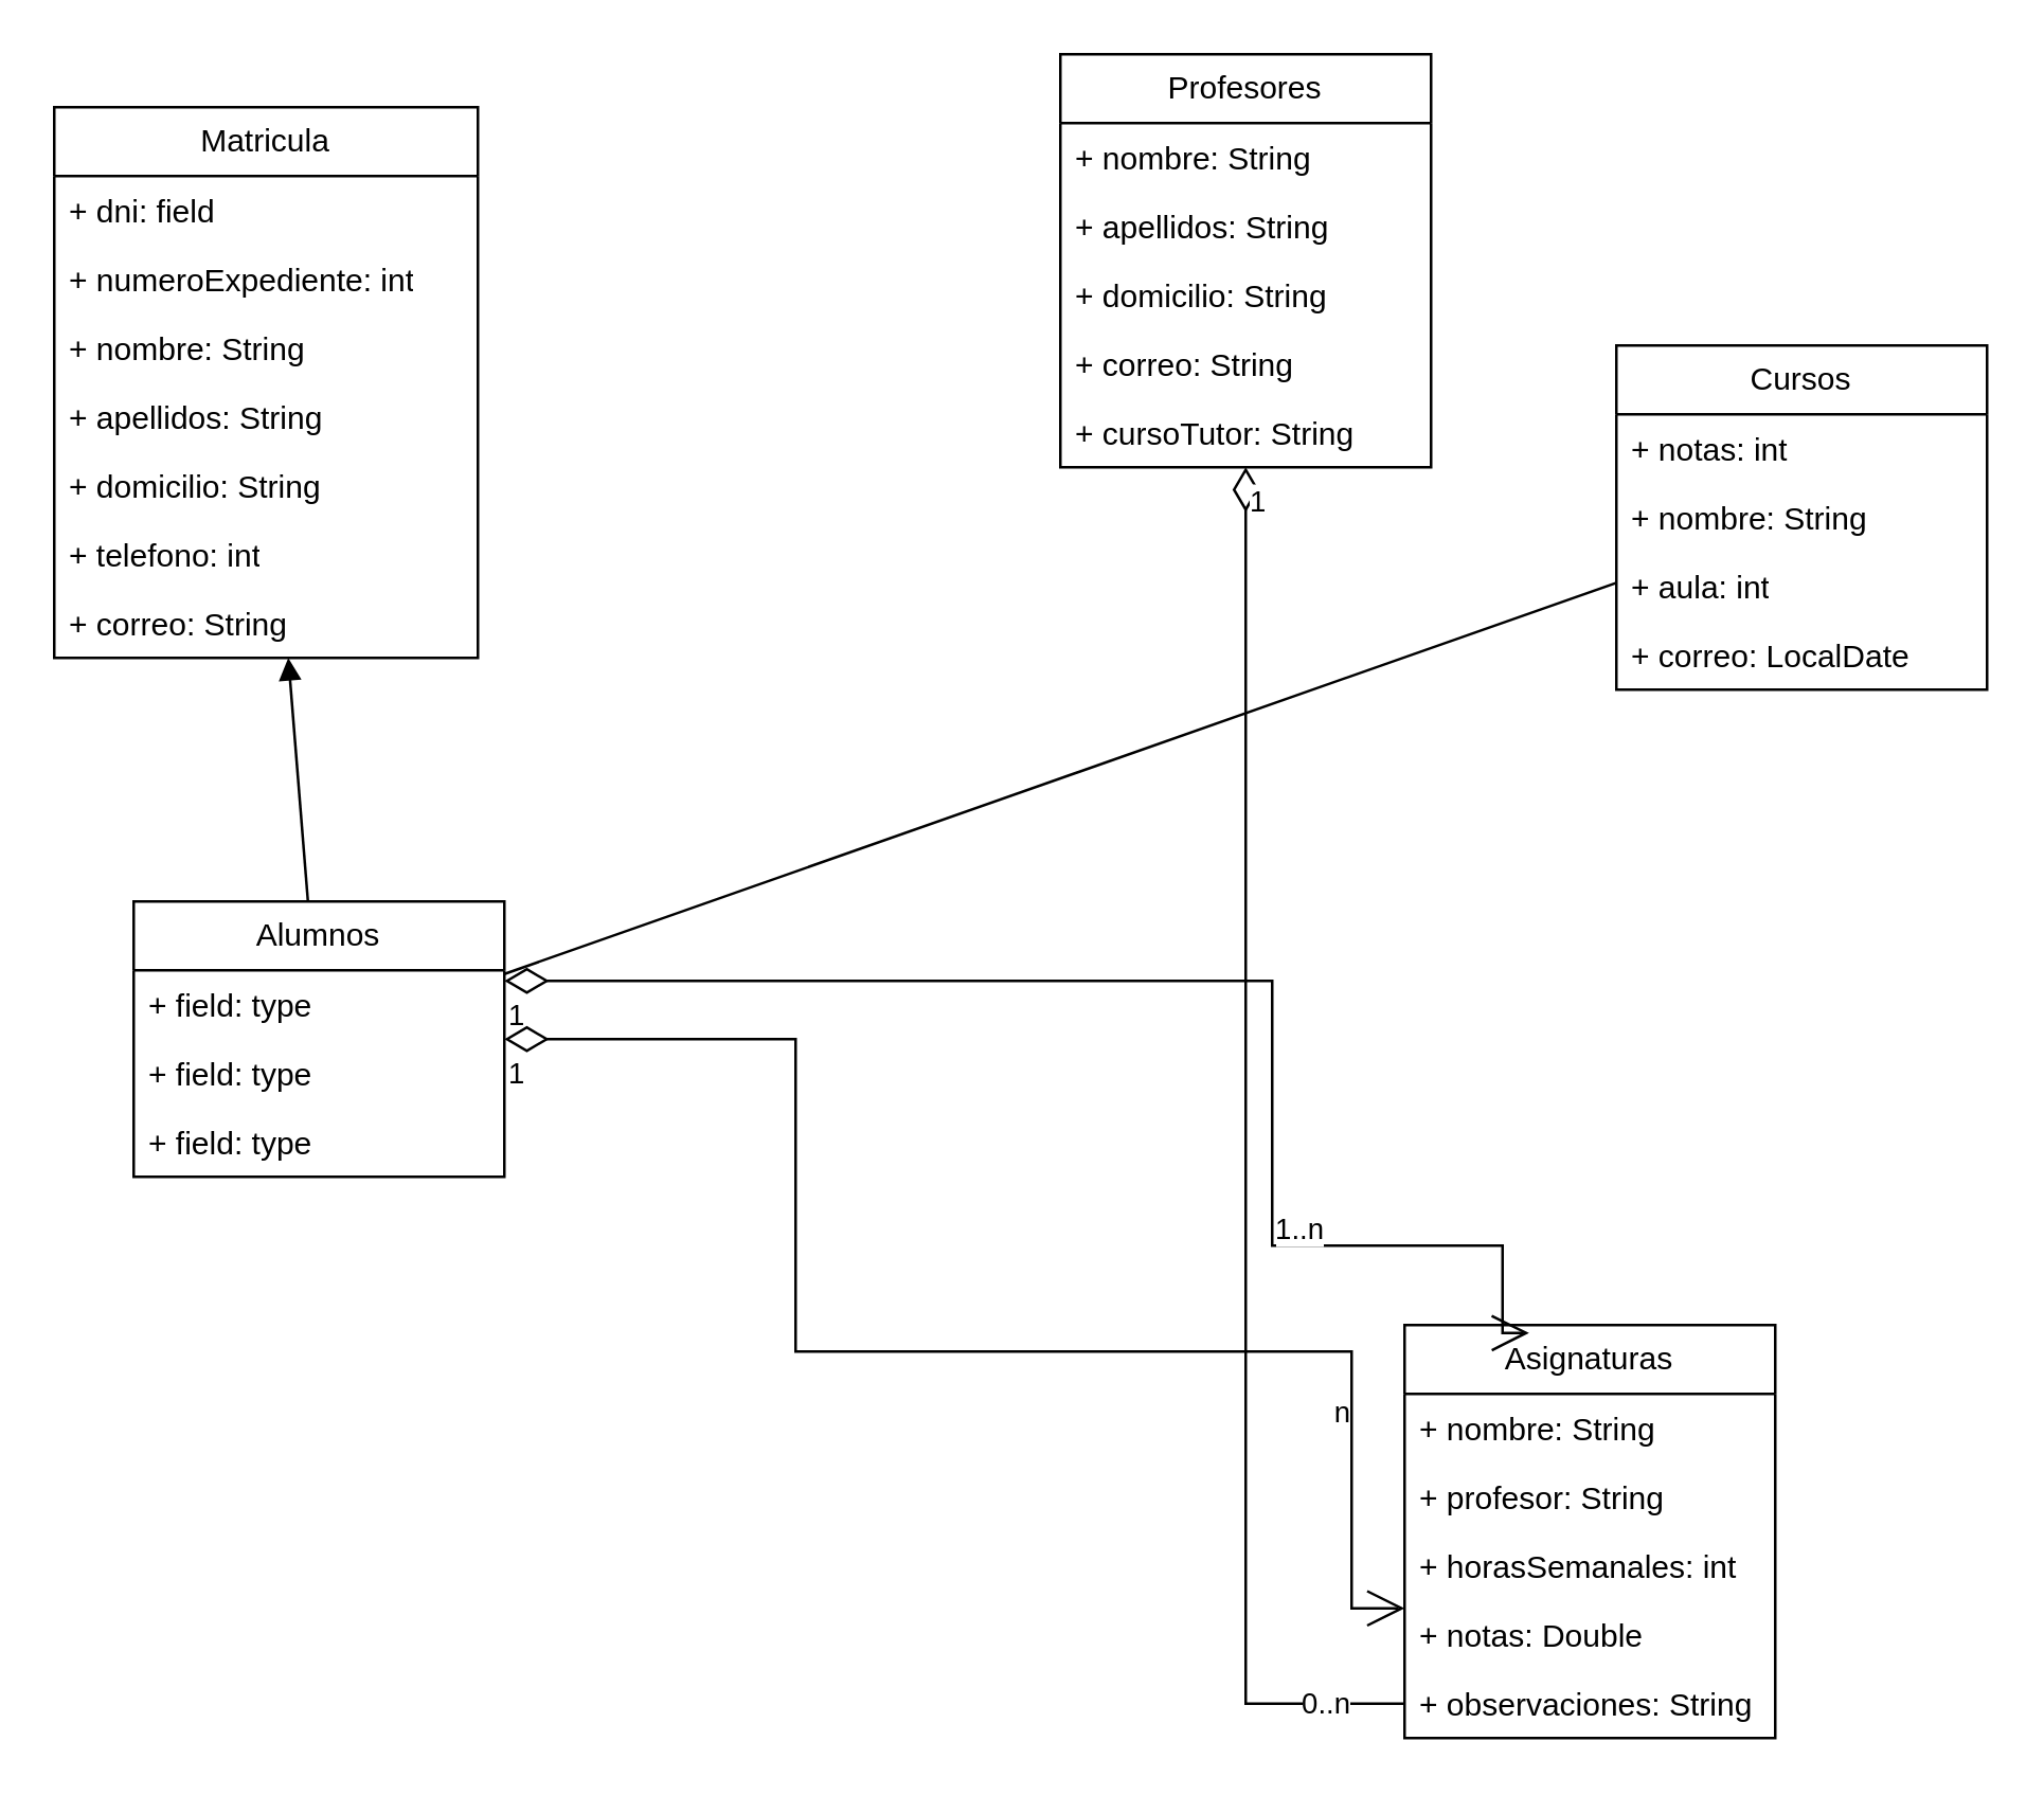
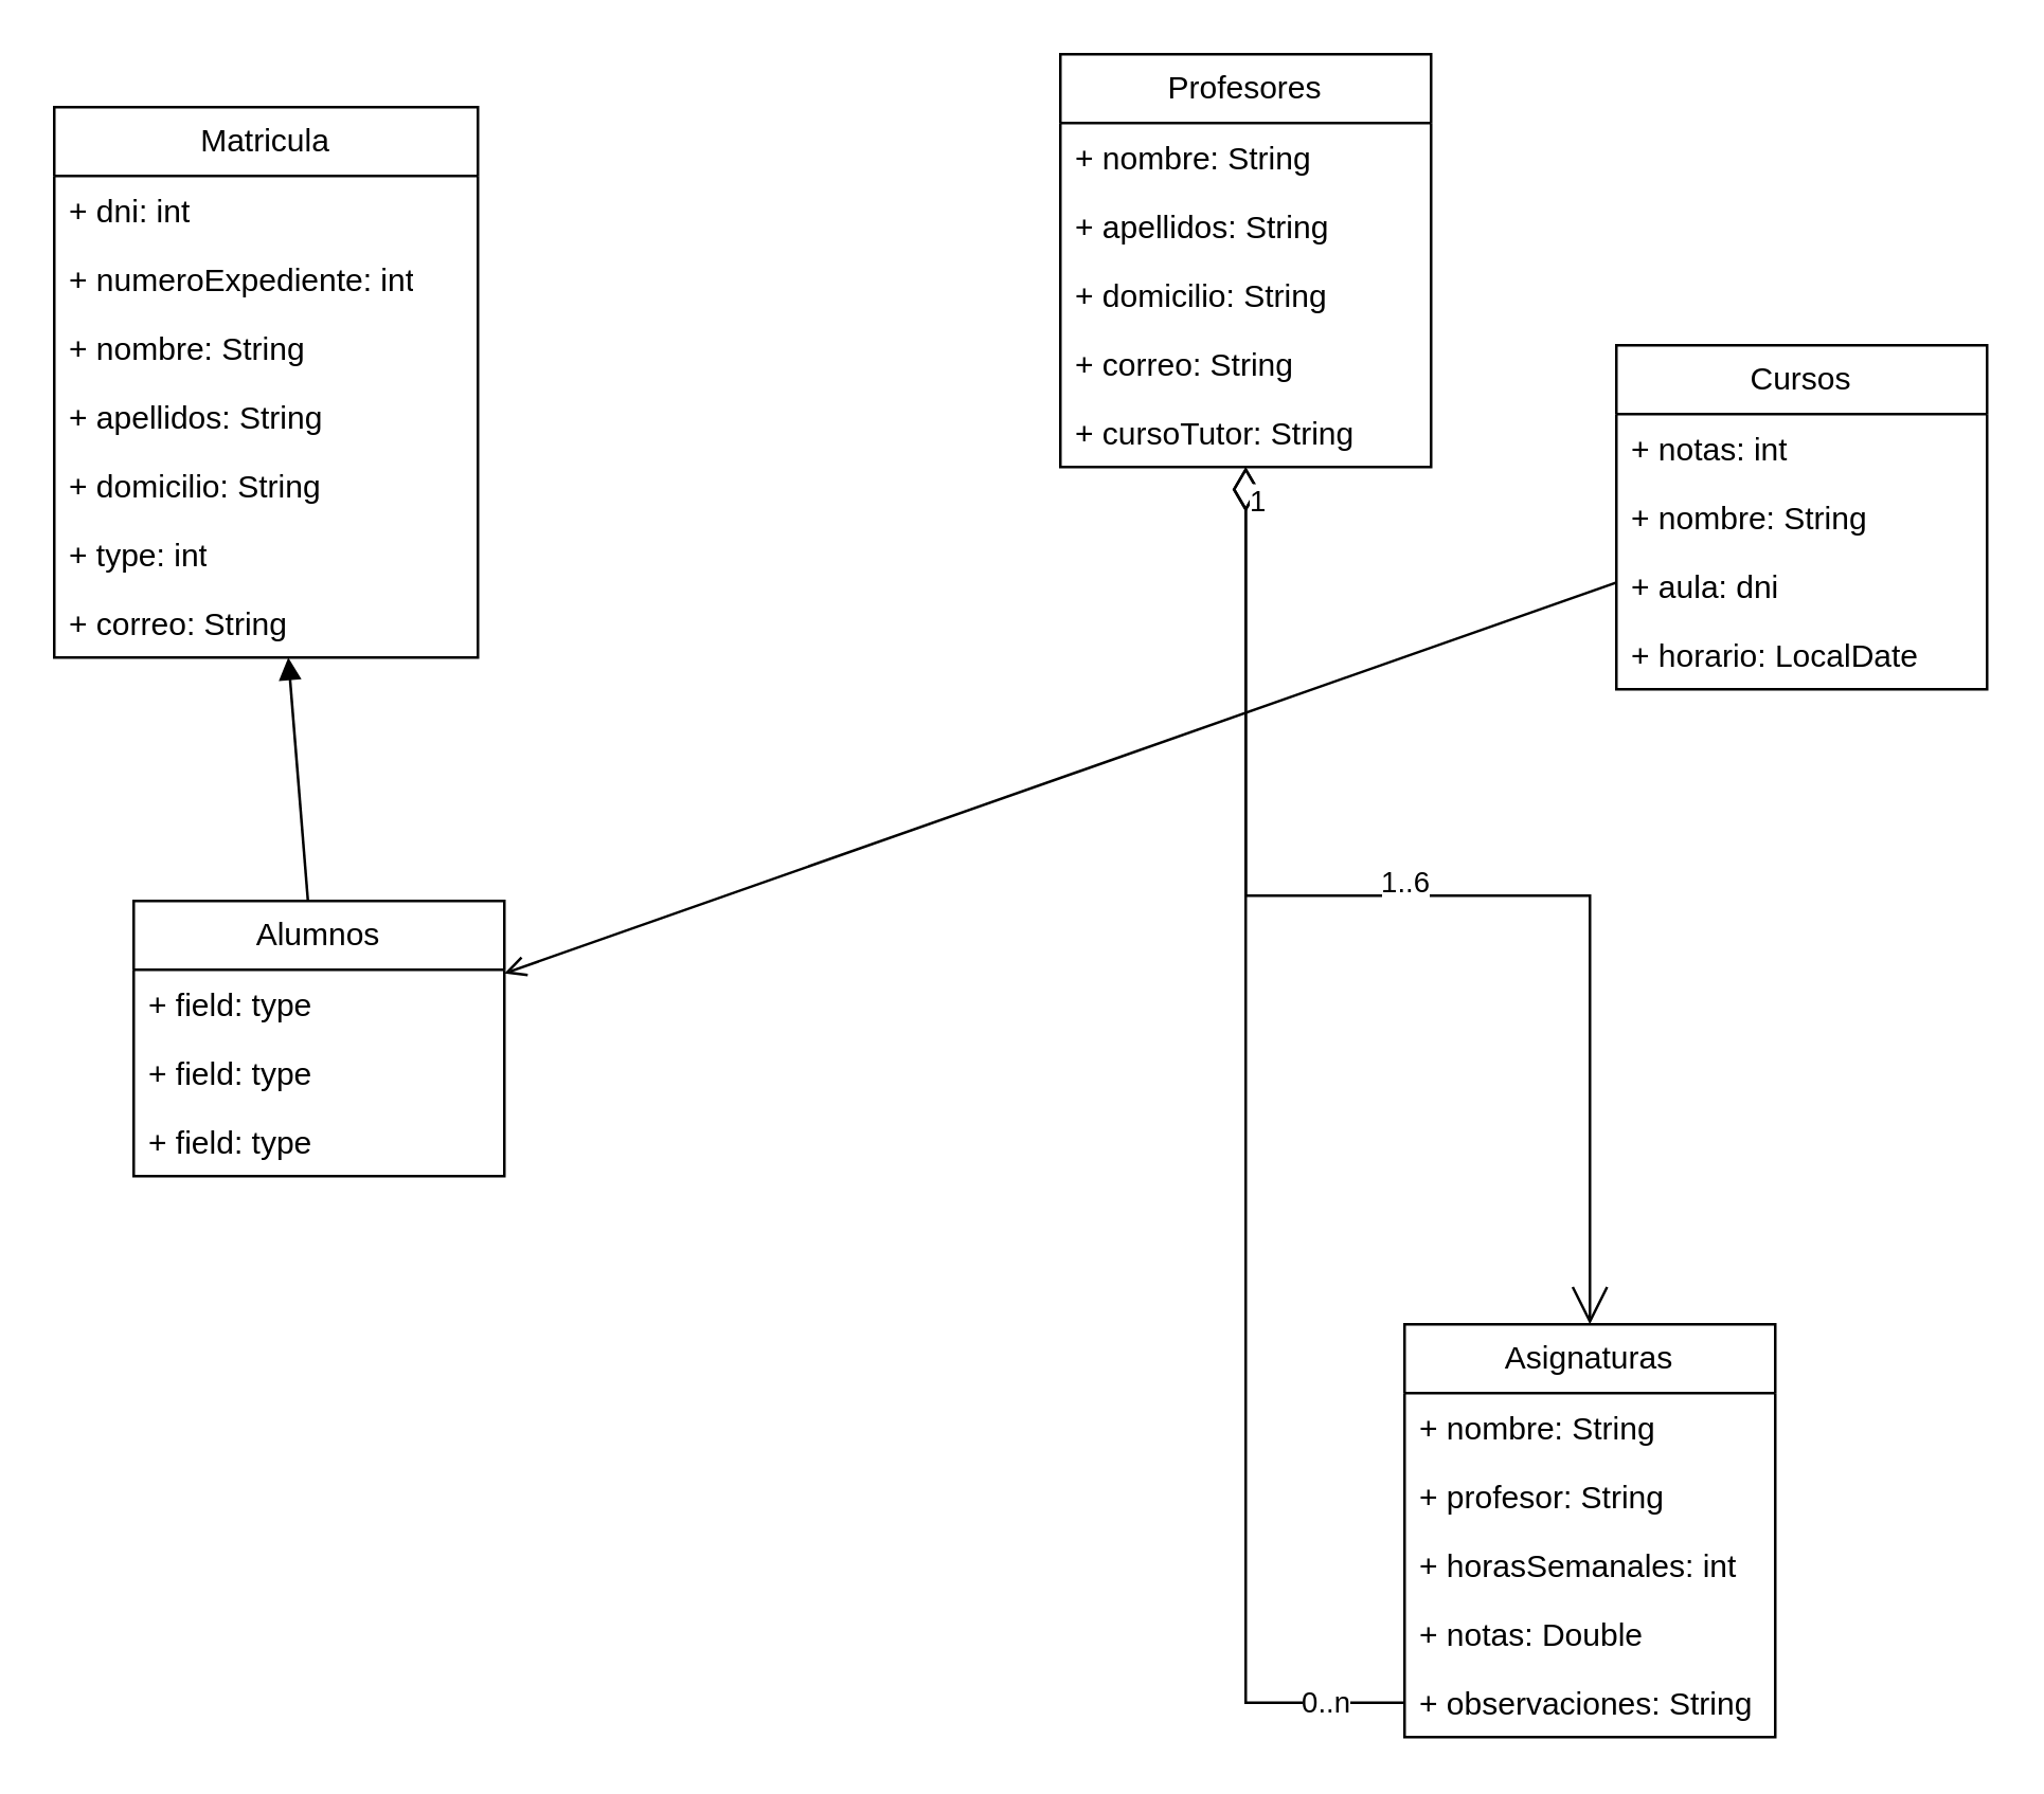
- <mxCell id="12" value="+ dni: field" style="text;strokeColor=none;fillColor=none;align=left;verticalAlign=top;spacingLeft=4;spacingRight=4;overflow=hidden;rotatable=0;points=[[0,0.5],[1,0.5]];portConstraint=eastwest;whiteSpace=wrap;html=1;" vertex="1" parent="11"><mxGeometry y="26" width="160" height="26" as="geometry" /></mxCell>
+ <mxCell id="12" value="+ dni: int" style="text;strokeColor=none;fillColor=none;align=left;verticalAlign=top;spacingLeft=4;spacingRight=4;overflow=hidden;rotatable=0;points=[[0,0.5],[1,0.5]];portConstraint=eastwest;whiteSpace=wrap;html=1;" vertex="1" parent="11"><mxGeometry y="26" width="160" height="26" as="geometry" /></mxCell>
- <mxCell id="17" value="+ telefono: int" style="text;strokeColor=none;fillColor=none;align=left;verticalAlign=top;spacingLeft=4;spacingRight=4;overflow=hidden;rotatable=0;points=[[0,0.5],[1,0.5]];portConstraint=eastwest;whiteSpace=wrap;html=1;" vertex="1" parent="11"><mxGeometry y="156" width="160" height="26" as="geometry" /></mxCell>
+ <mxCell id="17" value="+ type: int" style="text;strokeColor=none;fillColor=none;align=left;verticalAlign=top;spacingLeft=4;spacingRight=4;overflow=hidden;rotatable=0;points=[[0,0.5],[1,0.5]];portConstraint=eastwest;whiteSpace=wrap;html=1;" vertex="1" parent="11"><mxGeometry y="156" width="160" height="26" as="geometry" /></mxCell>
- <mxCell id="5" value="+ aula: int" style="text;strokeColor=none;fillColor=none;align=left;verticalAlign=top;spacingLeft=4;spacingRight=4;overflow=hidden;rotatable=0;points=[[0,0.5],[1,0.5]];portConstraint=eastwest;whiteSpace=wrap;html=1;" vertex="1" parent="2"><mxGeometry y="78" width="140" height="26" as="geometry" /></mxCell>
+ <mxCell id="5" value="+ aula: dni" style="text;strokeColor=none;fillColor=none;align=left;verticalAlign=top;spacingLeft=4;spacingRight=4;overflow=hidden;rotatable=0;points=[[0,0.5],[1,0.5]];portConstraint=eastwest;whiteSpace=wrap;html=1;" vertex="1" parent="2"><mxGeometry y="78" width="140" height="26" as="geometry" /></mxCell>
- <mxCell id="6" value="+ correo: LocalDate" style="text;strokeColor=none;fillColor=none;align=left;verticalAlign=top;spacingLeft=4;spacingRight=4;overflow=hidden;rotatable=0;points=[[0,0.5],[1,0.5]];portConstraint=eastwest;whiteSpace=wrap;html=1;" vertex="1" parent="2"><mxGeometry y="104" width="140" height="26" as="geometry" /></mxCell>
+ <mxCell id="6" value="+ horario: LocalDate" style="text;strokeColor=none;fillColor=none;align=left;verticalAlign=top;spacingLeft=4;spacingRight=4;overflow=hidden;rotatable=0;points=[[0,0.5],[1,0.5]];portConstraint=eastwest;whiteSpace=wrap;html=1;" vertex="1" parent="2"><mxGeometry y="104" width="140" height="26" as="geometry" /></mxCell>
- <mxCell id="32" value="" style="endArrow=none;html=1;rounded=0;" edge="1" parent="1" source="2" target="7"><mxGeometry width="50" height="50" relative="1" as="geometry"><mxPoint x="370" y="420" as="sourcePoint" /><mxPoint x="420" y="370" as="targetPoint" /></mxGeometry></mxCell>
+ <mxCell id="32" value="" style="endArrow=open;html=1;rounded=0;" edge="1" parent="1" source="2" target="7"><mxGeometry width="50" height="50" relative="1" as="geometry"><mxPoint x="370" y="420" as="sourcePoint" /><mxPoint x="420" y="370" as="targetPoint" /></mxGeometry></mxCell>
- <mxCell id="33" value="" style="endArrow=open;html=1;endSize=12;startArrow=diamondThin;startSize=14;startFill=0;edgeStyle=orthogonalEdgeStyle;rounded=0;entryX=0.336;entryY=0.019;entryDx=0;entryDy=0;entryPerimeter=0;" edge="1" parent="1" source="7" target="19"><mxGeometry x="0.006" relative="1" as="geometry"><mxPoint x="474" y="400" as="sourcePoint" /><mxPoint x="394" y="491" as="targetPoint" /><mxPoint as="offset" /><Array as="points"><mxPoint x="480" y="370" /><mxPoint x="480" y="470" /><mxPoint x="567" y="470" /></Array></mxGeometry></mxCell>
- <mxCell id="34" value="1" style="edgeLabel;resizable=0;html=1;align=left;verticalAlign=top;" connectable="0" vertex="1" parent="33"><mxGeometry x="-1" relative="1" as="geometry" /></mxCell>
- <mxCell id="35" value="1..n" style="edgeLabel;resizable=0;html=1;align=right;verticalAlign=top;" connectable="0" vertex="1" parent="33"><mxGeometry x="1" relative="1" as="geometry"><mxPoint x="-77" y="-52" as="offset" /></mxGeometry></mxCell>
+ <mxCell id="36" value="" style="endArrow=open;html=1;endSize=12;startArrow=diamondThin;startSize=14;startFill=0;edgeStyle=orthogonalEdgeStyle;rounded=0;" edge="1" parent="1" source="25" target="19"><mxGeometry relative="1" as="geometry"><mxPoint x="310" y="390" as="sourcePoint" /><mxPoint x="470" y="390" as="targetPoint" /></mxGeometry></mxCell>
+ <mxCell id="37" value="1" style="edgeLabel;resizable=0;html=1;align=left;verticalAlign=top;" connectable="0" vertex="1" parent="36"><mxGeometry x="-1" relative="1" as="geometry" /></mxCell>
+ <mxCell id="38" value="1..6" style="edgeLabel;resizable=0;html=1;align=right;verticalAlign=top;" connectable="0" vertex="1" parent="36"><mxGeometry x="1" relative="1" as="geometry"><mxPoint x="-60" y="-180" as="offset" /></mxGeometry></mxCell>
- <mxCell id="39" value="" style="endArrow=open;html=1;endSize=12;startArrow=diamondThin;startSize=14;startFill=0;edgeStyle=orthogonalEdgeStyle;rounded=0;" edge="1" parent="1" source="7" target="23"><mxGeometry relative="1" as="geometry"><mxPoint x="310" y="390" as="sourcePoint" /><mxPoint x="470" y="390" as="targetPoint" /><Array as="points"><mxPoint x="300" y="510" /><mxPoint x="510" y="510" /><mxPoint x="510" y="607" /></Array></mxGeometry></mxCell>
- <mxCell id="40" value="1" style="edgeLabel;resizable=0;html=1;align=left;verticalAlign=top;" connectable="0" vertex="1" parent="39"><mxGeometry x="-1" relative="1" as="geometry" /></mxCell>
- <mxCell id="41" value="n" style="edgeLabel;resizable=0;html=1;align=right;verticalAlign=top;" connectable="0" vertex="1" parent="39"><mxGeometry x="1" relative="1" as="geometry"><mxPoint x="-20" y="-87" as="offset" /></mxGeometry></mxCell>
